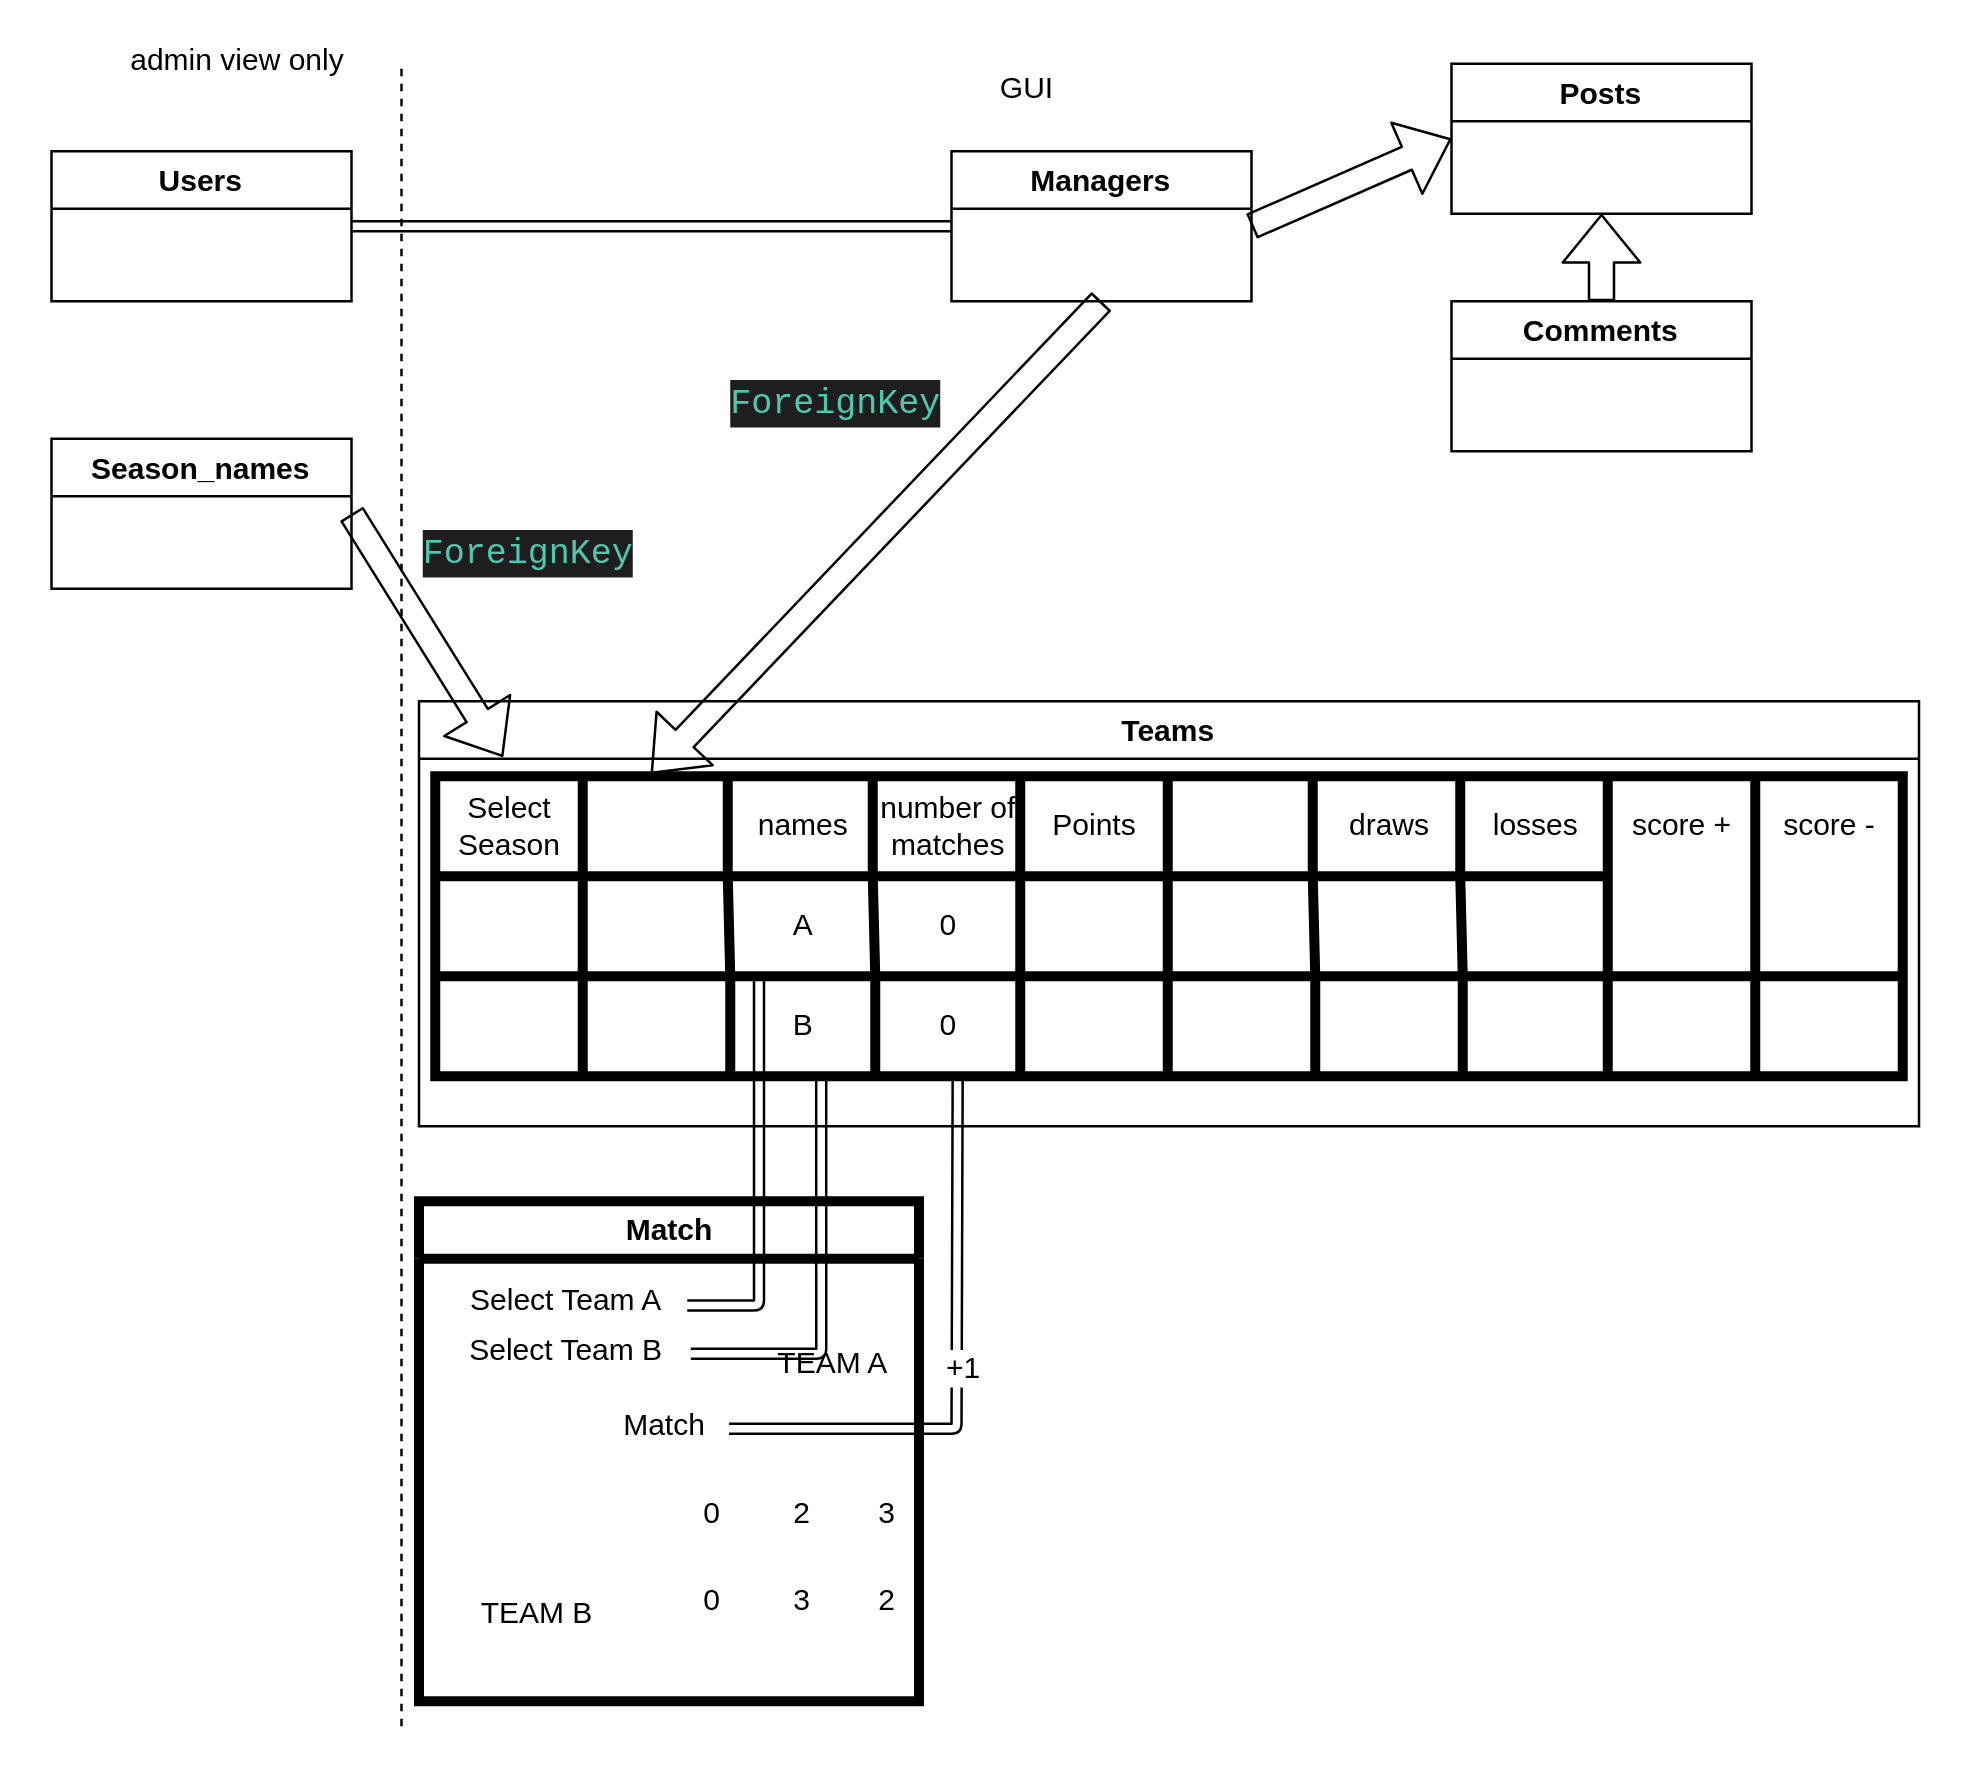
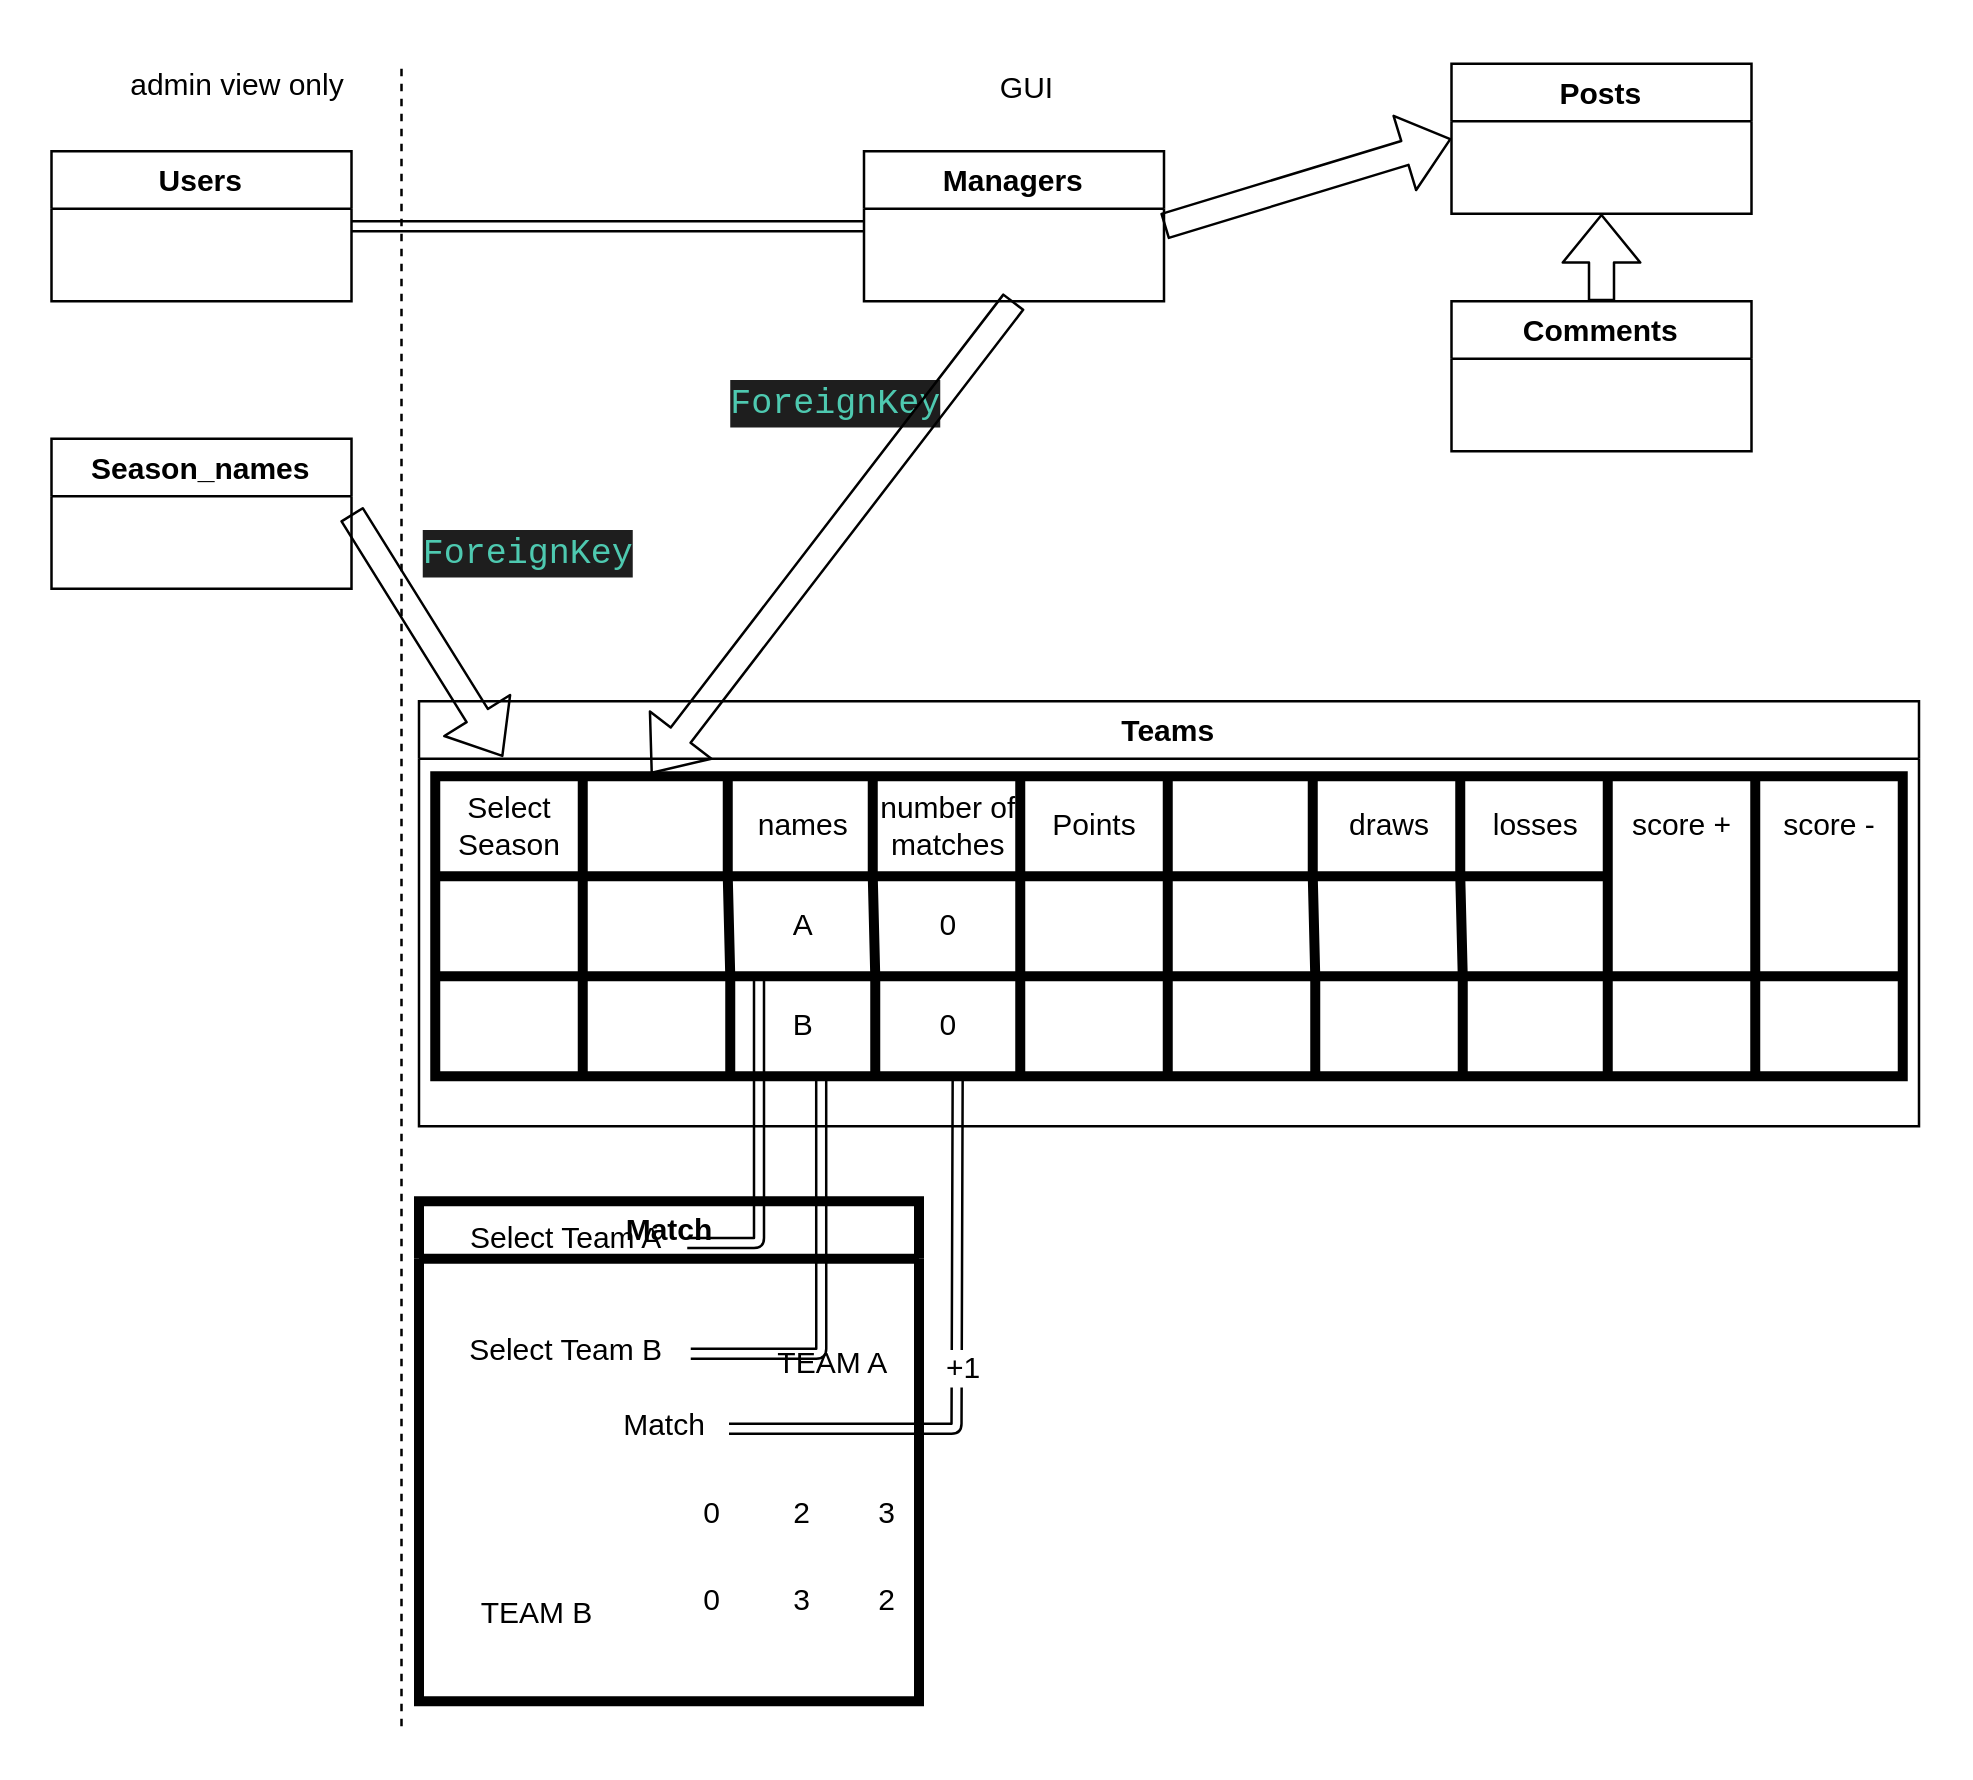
- <mxCell id="42" value="admin view only" style="text;whiteSpace=wrap;html=1;" vertex="1" parent="1"><mxGeometry x="50" y="10" width="90" height="30" as="geometry" /></mxCell>
+ <mxCell id="42" value="admin view only" style="text;whiteSpace=wrap;html=1;" vertex="1" parent="1"><mxGeometry x="50" width="90" height="30" as="geometry" y="20" /></mxCell>
- <mxCell id="41" value="Managers" style="swimlane;" vertex="1" parent="1"><mxGeometry x="380" y="60" width="120" height="60" as="geometry" /></mxCell>
+ <mxCell id="41" value="Managers" style="swimlane;" vertex="1" parent="1"><mxGeometry x="345" y="60" width="120" height="60" as="geometry" /></mxCell>
- <mxCell id="51" value="&amp;nbsp;Select Team A" style="text;html=1;align=center;verticalAlign=middle;resizable=0;points=[];autosize=1;strokeColor=none;fillColor=none;fontSize=12;fontFamily=Helvetica;fontColor=default;" vertex="1" parent="50"><mxGeometry x="6.5" y="30" width="100" height="20" as="geometry" /></mxCell>
+ <mxCell id="51" value="&amp;nbsp;Select Team A" style="text;html=1;align=center;verticalAlign=middle;resizable=0;points=[];autosize=1;strokeColor=none;fillColor=none;fontSize=12;fontFamily=Helvetica;fontColor=default;" vertex="1" parent="50"><mxGeometry x="6.5" y="5" width="100" height="20" as="geometry" /></mxCell>
